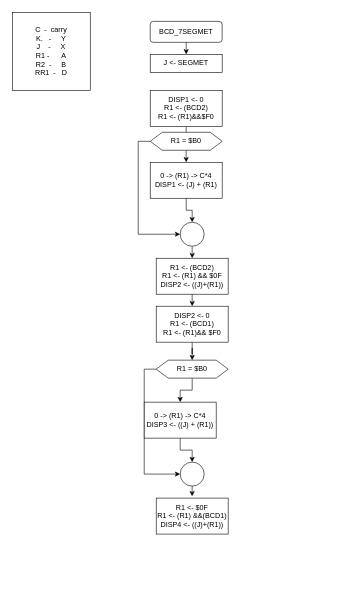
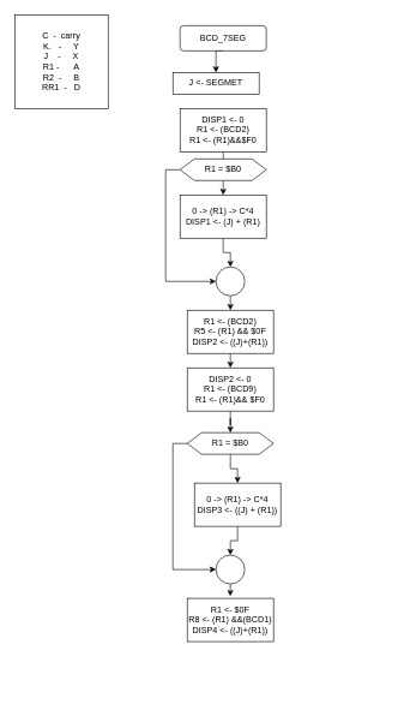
- <mxCell id="3" value="BCD_7SEGMET" style="rounded=1;whiteSpace=wrap;html=1;" vertex="1" parent="1"><mxGeometry x="250" y="35" width="120" height="35" as="geometry" /></mxCell>
+ <mxCell id="3" value="BCD_7SEG" style="rounded=1;whiteSpace=wrap;html=1;" vertex="1" parent="1"><mxGeometry x="250" y="35" width="120" height="35" as="geometry" /></mxCell>
- <mxCell id="4" value="J &amp;lt;- SEGMET" style="rounded=0;whiteSpace=wrap;html=1;" vertex="1" parent="1"><mxGeometry x="250" y="90" width="120" height="30" as="geometry" /></mxCell>
+ <mxCell id="4" value="J &amp;lt;- SEGMET" style="rounded=0;whiteSpace=wrap;html=1;" vertex="1" parent="1"><mxGeometry x="240" y="100" width="120" height="30" as="geometry" /></mxCell>
- <mxCell id="17" value="R1 &amp;lt;- (BCD2)&lt;br&gt;R1 &amp;lt;- (R1) &amp;amp;&amp;amp; $0F&lt;br&gt;DISP2 &amp;lt;- ((J)+(R1))" style="rounded=0;whiteSpace=wrap;html=1;" vertex="1" parent="1"><mxGeometry x="260" y="430" width="120" height="60" as="geometry" /></mxCell>
+ <mxCell id="17" value="R1 &amp;lt;- (BCD2)&lt;br&gt;R5 &amp;lt;- (R1) &amp;amp;&amp;amp; $0F&lt;br&gt;DISP2 &amp;lt;- ((J)+(R1))" style="rounded=0;whiteSpace=wrap;html=1;" vertex="1" parent="1"><mxGeometry x="260" y="430" width="120" height="60" as="geometry" /></mxCell>
- <mxCell id="19" value="DISP2 &amp;lt;- 0&lt;br&gt;R1 &amp;lt;- (BCD1)&lt;br&gt;R1 &amp;lt;- (R1)&amp;amp;&amp;amp; $F0" style="rounded=0;whiteSpace=wrap;html=1;" vertex="1" parent="1"><mxGeometry x="260" y="510" width="120" height="60" as="geometry" /></mxCell>
+ <mxCell id="19" value="DISP2 &amp;lt;- 0&lt;br&gt;R1 &amp;lt;- (BCD9)&lt;br&gt;R1 &amp;lt;- (R1)&amp;amp;&amp;amp; $F0" style="rounded=0;whiteSpace=wrap;html=1;" vertex="1" parent="1"><mxGeometry x="260" y="510" width="120" height="60" as="geometry" /></mxCell>
- <mxCell id="24" value="0 -&amp;gt; (R1) -&amp;gt; C*4&lt;br&gt;DISP3 &amp;lt;- ((J) + (R1))" style="rounded=0;whiteSpace=wrap;html=1;" vertex="1" parent="1"><mxGeometry x="240" y="670" width="120" height="60" as="geometry" /></mxCell>
+ <mxCell id="24" value="0 -&amp;gt; (R1) -&amp;gt; C*4&lt;br&gt;DISP3 &amp;lt;- ((J) + (R1))" style="rounded=0;whiteSpace=wrap;html=1;" vertex="1" parent="1"><mxGeometry x="270" y="670" width="120" height="60" as="geometry" /></mxCell>
- <mxCell id="27" value="R1 &amp;lt;- $0F&lt;br&gt;R1 &amp;lt;- (R1) &amp;amp;&amp;amp;(BCD1)&lt;br&gt;DISP4 &amp;lt;- ((J)+(R1))" style="rounded=0;whiteSpace=wrap;html=1;" vertex="1" parent="1"><mxGeometry x="260" y="830" width="120" height="60" as="geometry" /></mxCell>
+ <mxCell id="27" value="R1 &amp;lt;- $0F&lt;br&gt;R8 &amp;lt;- (R1) &amp;amp;&amp;amp;(BCD1)&lt;br&gt;DISP4 &amp;lt;- ((J)+(R1))" style="rounded=0;whiteSpace=wrap;html=1;" vertex="1" parent="1"><mxGeometry x="260" y="830" width="120" height="60" as="geometry" /></mxCell>
